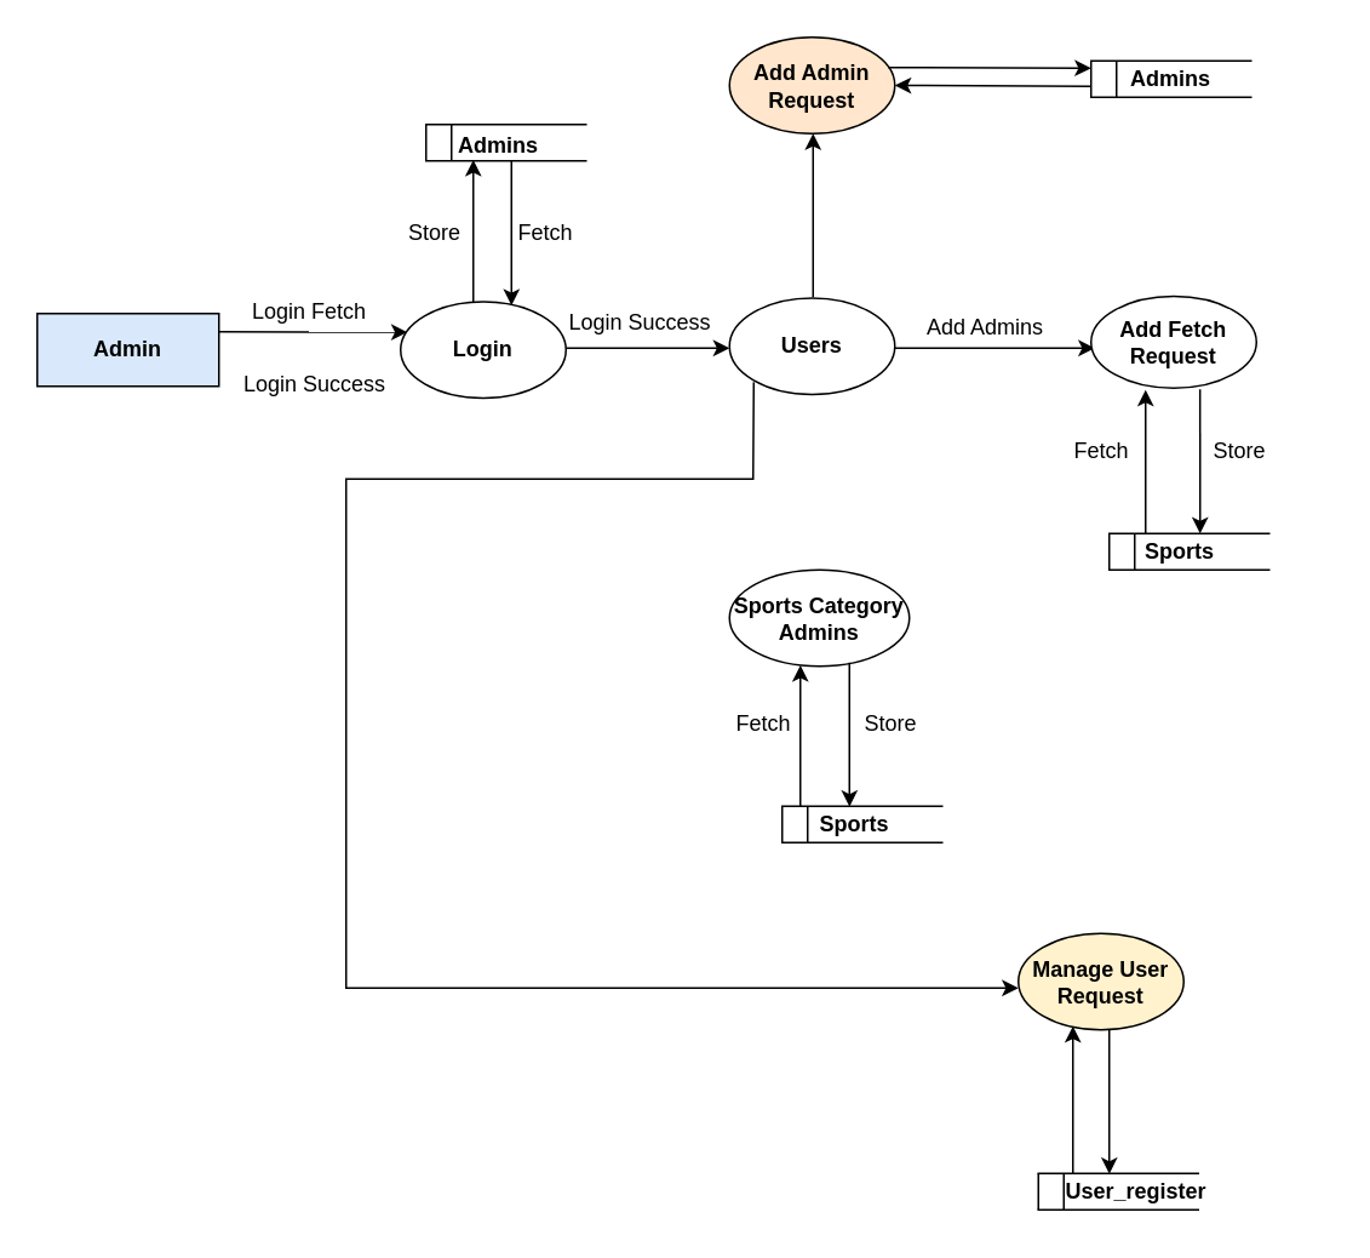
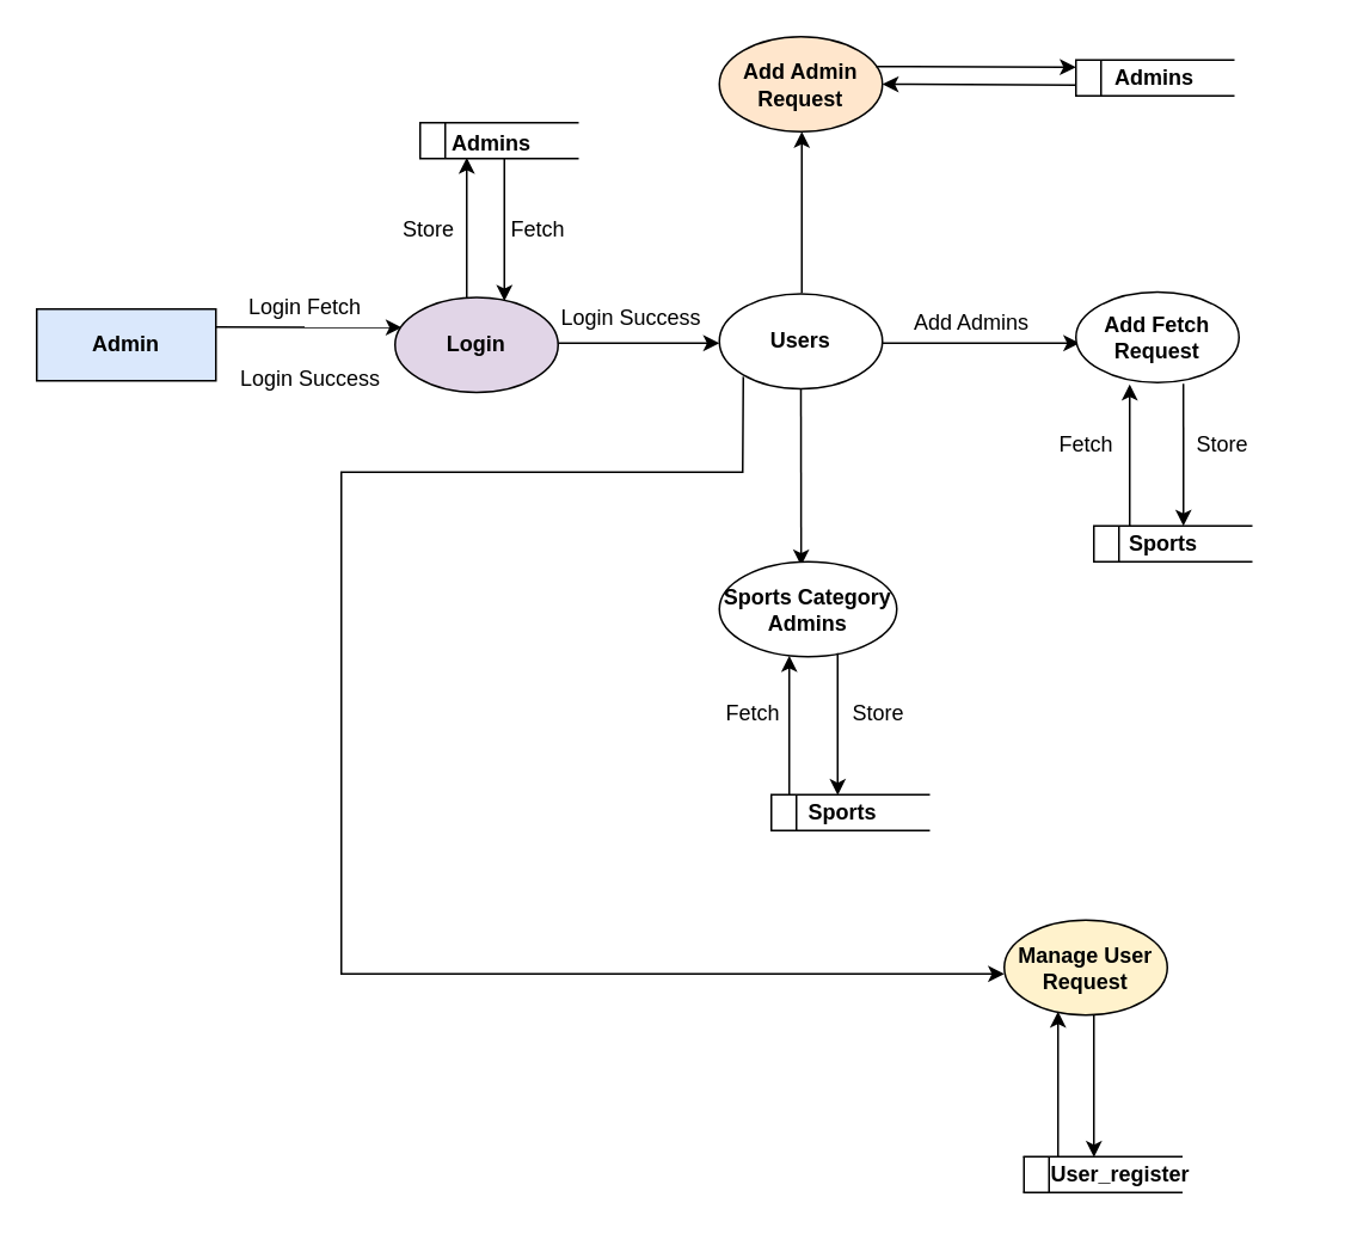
- <mxCell id="4" value="&lt;b&gt;Login&lt;/b&gt;" style="ellipse;whiteSpace=wrap;html=1;" vertex="1" parent="1"><mxGeometry x="220" y="165.5" width="91" height="53" as="geometry" /></mxCell>
+ <mxCell id="4" value="&lt;b&gt;Login&lt;/b&gt;" style="ellipse;whiteSpace=wrap;html=1;fillColor=#e1d5e7;" vertex="1" parent="1"><mxGeometry x="220" y="165.5" width="91" height="53" as="geometry" /></mxCell>
+ <mxCell id="14" value="" style="endArrow=classic;html=1;rounded=0;exitX=0.5;exitY=1;exitDx=0;exitDy=0;entryX=0.461;entryY=0.042;entryDx=0;entryDy=0;entryPerimeter=0;" edge="1" parent="1" source="6" target="15"><mxGeometry width="50" height="50" relative="1" as="geometry"><mxPoint x="502" y="201" as="sourcePoint" /><mxPoint x="447" y="283" as="targetPoint" /></mxGeometry></mxCell>
